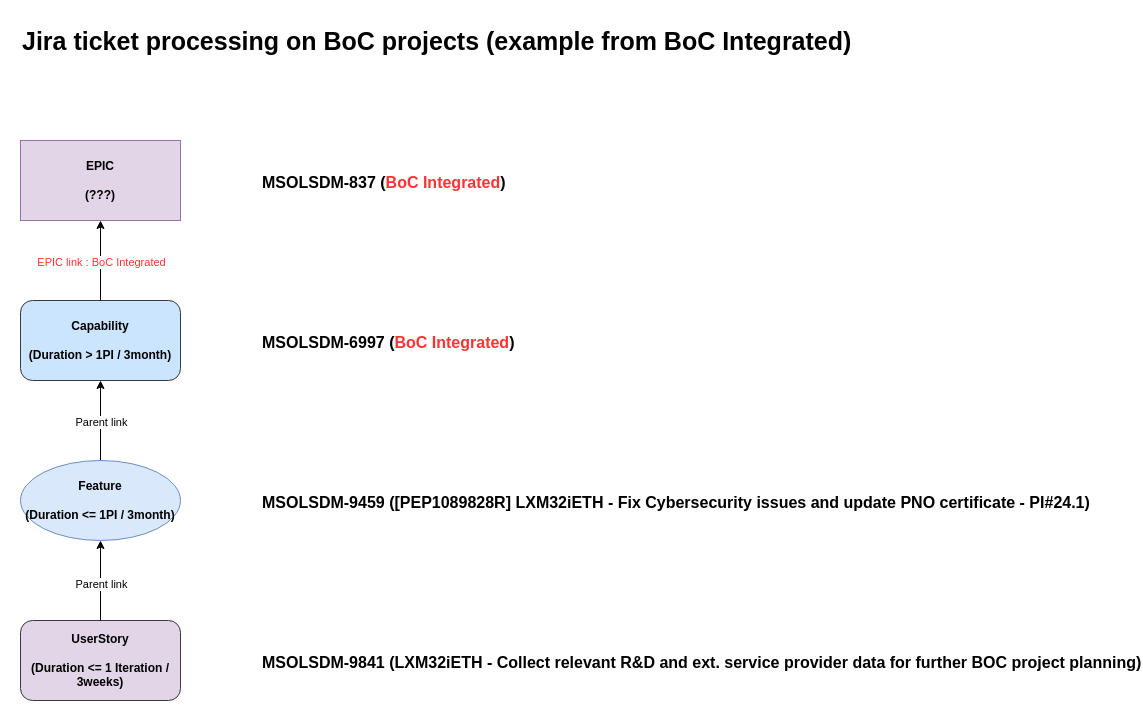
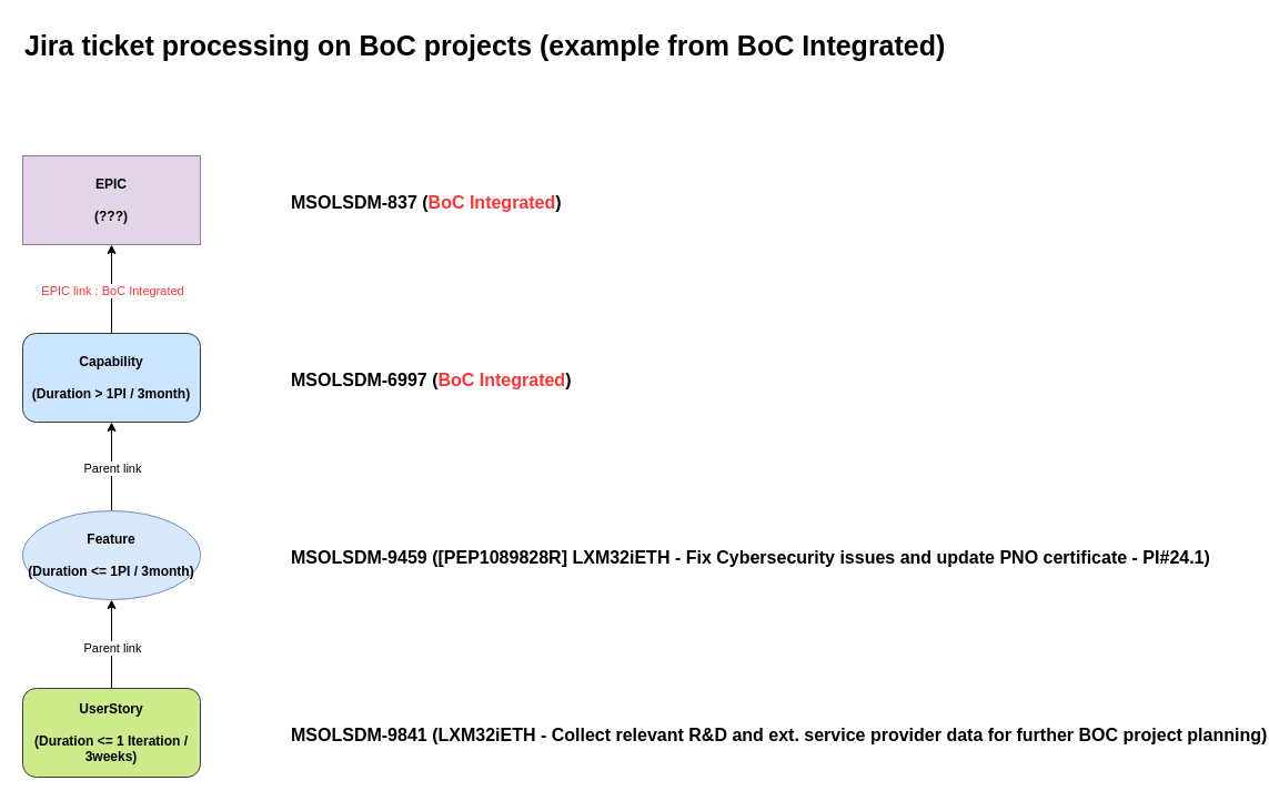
- <mxCell id="9" value="&lt;b&gt;UserStory&lt;br&gt;&lt;br&gt;(Duration &amp;lt;= 1 Iteration / 3weeks)&lt;br&gt;&lt;/b&gt;" style="rounded=1;whiteSpace=wrap;html=1;fillColor=#e1d5e7;strokeColor=#36393d;" vertex="1" parent="1"><mxGeometry x="20" y="620" width="160" height="80" as="geometry" /></mxCell>
+ <mxCell id="9" value="&lt;b&gt;UserStory&lt;br&gt;&lt;br&gt;(Duration &amp;lt;= 1 Iteration / 3weeks)&lt;br&gt;&lt;/b&gt;" style="rounded=1;whiteSpace=wrap;html=1;fillColor=#cdeb8b;strokeColor=#36393d;" vertex="1" parent="1"><mxGeometry x="20" y="620" width="160" height="80" as="geometry" /></mxCell>
